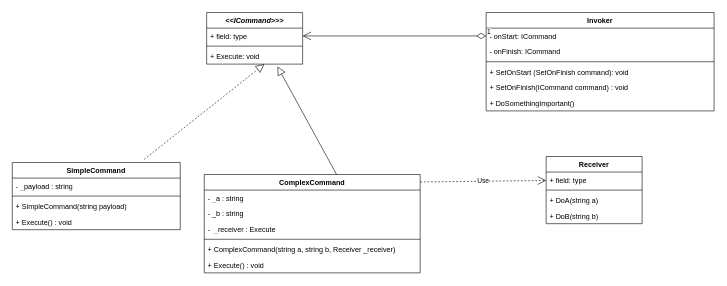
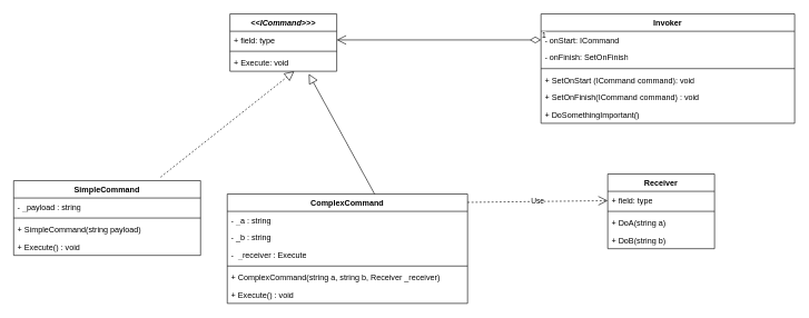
- <mxCell id="28" value="- onFinish: ICommand" style="text;strokeColor=none;fillColor=none;align=left;verticalAlign=top;spacingLeft=4;spacingRight=4;overflow=hidden;rotatable=0;points=[[0,0.5],[1,0.5]];portConstraint=eastwest;whiteSpace=wrap;html=1;" vertex="1" parent="26"><mxGeometry y="52" width="380" height="26" as="geometry" /></mxCell>
+ <mxCell id="28" value="- onFinish: SetOnFinish" style="text;strokeColor=none;fillColor=none;align=left;verticalAlign=top;spacingLeft=4;spacingRight=4;overflow=hidden;rotatable=0;points=[[0,0.5],[1,0.5]];portConstraint=eastwest;whiteSpace=wrap;html=1;" vertex="1" parent="26"><mxGeometry y="52" width="380" height="26" as="geometry" /></mxCell>
- <mxCell id="30" value="+ SetOnStart (SetOnFinish command): void" style="text;strokeColor=none;fillColor=none;align=left;verticalAlign=top;spacingLeft=4;spacingRight=4;overflow=hidden;rotatable=0;points=[[0,0.5],[1,0.5]];portConstraint=eastwest;whiteSpace=wrap;html=1;" vertex="1" parent="26"><mxGeometry y="86" width="380" height="26" as="geometry" /></mxCell>
+ <mxCell id="30" value="+ SetOnStart (ICommand command): void" style="text;strokeColor=none;fillColor=none;align=left;verticalAlign=top;spacingLeft=4;spacingRight=4;overflow=hidden;rotatable=0;points=[[0,0.5],[1,0.5]];portConstraint=eastwest;whiteSpace=wrap;html=1;" vertex="1" parent="26"><mxGeometry y="86" width="380" height="26" as="geometry" /></mxCell>
